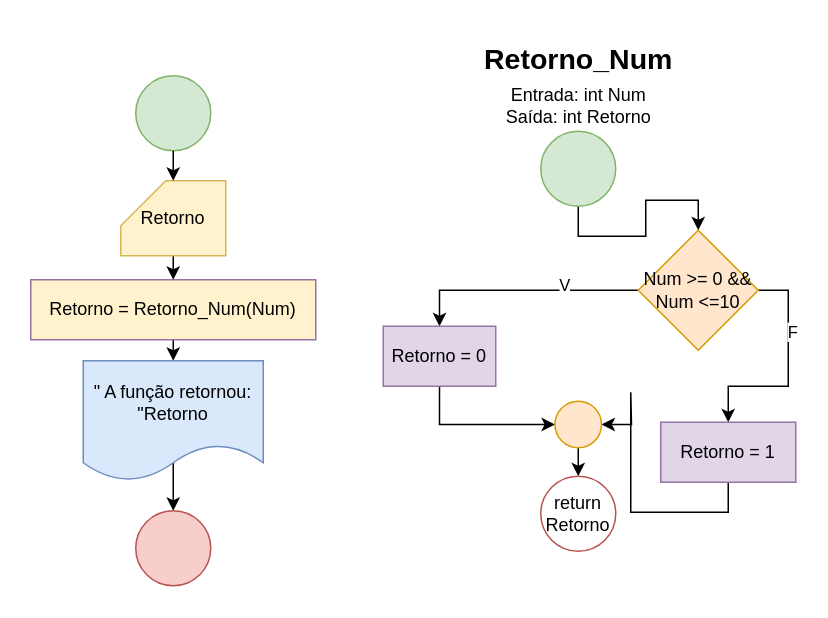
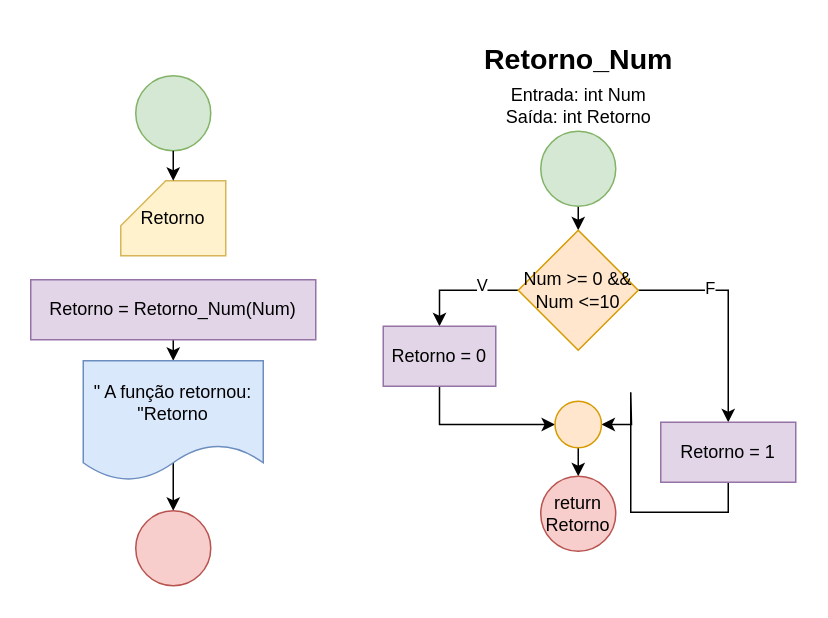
- <mxCell id="5" style="edgeStyle=orthogonalEdgeStyle;rounded=0;orthogonalLoop=1;jettySize=auto;html=1;exitX=0.5;exitY=1;exitDx=0;exitDy=0;exitPerimeter=0;entryX=0.5;entryY=0;entryDx=0;entryDy=0;" edge="1" parent="1" source="6" target="4"><mxGeometry relative="1" as="geometry" /></mxCell>
- <mxCell id="17" value="Num &amp;gt;= 0 &amp;amp;&amp;amp; Num &amp;lt;=10" style="rhombus;whiteSpace=wrap;html=1;fillColor=#ffe6cc;strokeColor=#d79b00;" vertex="1" parent="1"><mxGeometry x="425" y="153" width="80" height="80" as="geometry" /></mxCell>
+ <mxCell id="17" value="Num &amp;gt;= 0 &amp;amp;&amp;amp; Num &amp;lt;=10" style="rhombus;whiteSpace=wrap;html=1;fillColor=#ffe6cc;strokeColor=#d79b00;" vertex="1" parent="1"><mxGeometry x="345" y="153" width="80" height="80" as="geometry" /></mxCell>
- <mxCell id="4" value="Retorno = Retorno_Num(Num)" style="rounded=0;whiteSpace=wrap;html=1;fillColor=#fff2cc;strokeColor=#9673a6;" vertex="1" parent="1"><mxGeometry x="20" y="186" width="190" height="40" as="geometry" /></mxCell>
+ <mxCell id="4" value="Retorno = Retorno_Num(Num)" style="rounded=0;whiteSpace=wrap;html=1;fillColor=#e1d5e7;strokeColor=#9673a6;" vertex="1" parent="1"><mxGeometry x="20" y="186" width="190" height="40" as="geometry" /></mxCell>
- <mxCell id="24" value="return&lt;div&gt;Retorno&lt;/div&gt;" style="ellipse;whiteSpace=wrap;html=1;aspect=fixed;fillColor=#ffffff;strokeColor=#b85450;" vertex="1" parent="1"><mxGeometry x="360" y="317" width="50" height="50" as="geometry" /></mxCell>
+ <mxCell id="24" value="return&lt;div&gt;Retorno&lt;/div&gt;" style="ellipse;whiteSpace=wrap;html=1;aspect=fixed;fillColor=#f8cecc;strokeColor=#b85450;" vertex="1" parent="1"><mxGeometry x="360" y="317" width="50" height="50" as="geometry" /></mxCell>
